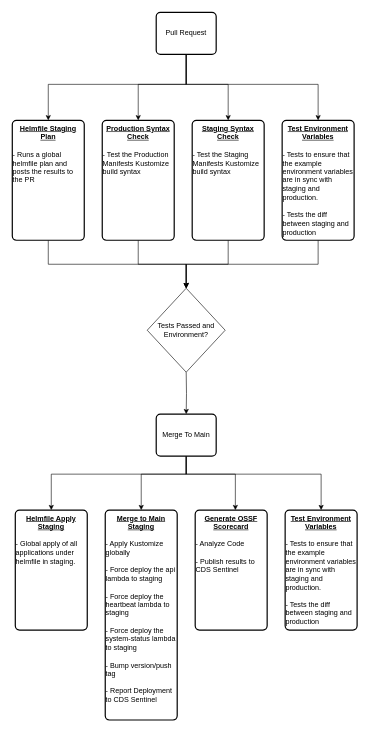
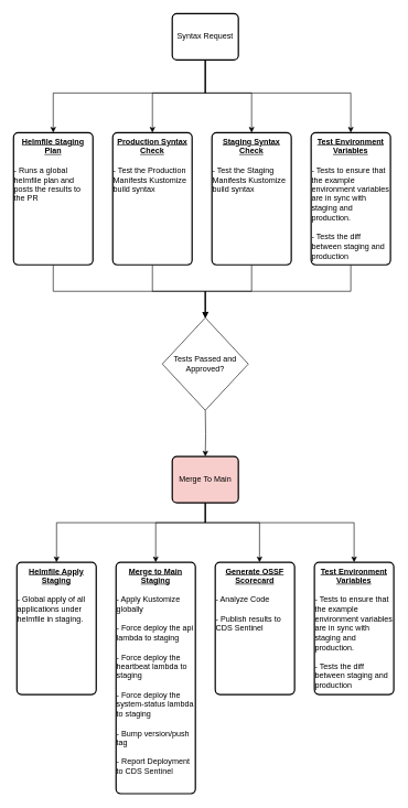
- <mxCell id="6" value="Pull Request" style="rounded=1;whiteSpace=wrap;html=1;absoluteArcSize=1;arcSize=14;strokeWidth=2;" vertex="1" parent="1"><mxGeometry x="260" y="20" width="100" height="70" as="geometry" /></mxCell>
+ <mxCell id="6" value="Syntax Request" style="rounded=1;whiteSpace=wrap;html=1;absoluteArcSize=1;arcSize=14;strokeWidth=2;" vertex="1" parent="1"><mxGeometry x="260" y="20" width="100" height="70" as="geometry" /></mxCell>
- <mxCell id="12" value="Tests Passed and Environment?" style="shape=rhombus;html=1;dashed=0;whiteSpace=wrap;perimeter=rhombusPerimeter;" vertex="1" parent="1"><mxGeometry x="245" y="480" width="130" height="140" as="geometry" /></mxCell>
+ <mxCell id="12" value="Tests Passed and Approved?" style="shape=rhombus;html=1;dashed=0;whiteSpace=wrap;perimeter=rhombusPerimeter;" vertex="1" parent="1"><mxGeometry x="245" y="480" width="130" height="140" as="geometry" /></mxCell>
- <mxCell id="16" value="Merge To Main" style="rounded=1;whiteSpace=wrap;html=1;absoluteArcSize=1;arcSize=14;strokeWidth=2;" vertex="1" parent="1"><mxGeometry x="260" y="690" width="100" height="70" as="geometry" /></mxCell>
+ <mxCell id="16" value="Merge To Main" style="rounded=1;whiteSpace=wrap;html=1;absoluteArcSize=1;arcSize=14;strokeWidth=2;fillColor=#f8cecc;" vertex="1" parent="1"><mxGeometry x="260" y="690" width="100" height="70" as="geometry" /></mxCell>
